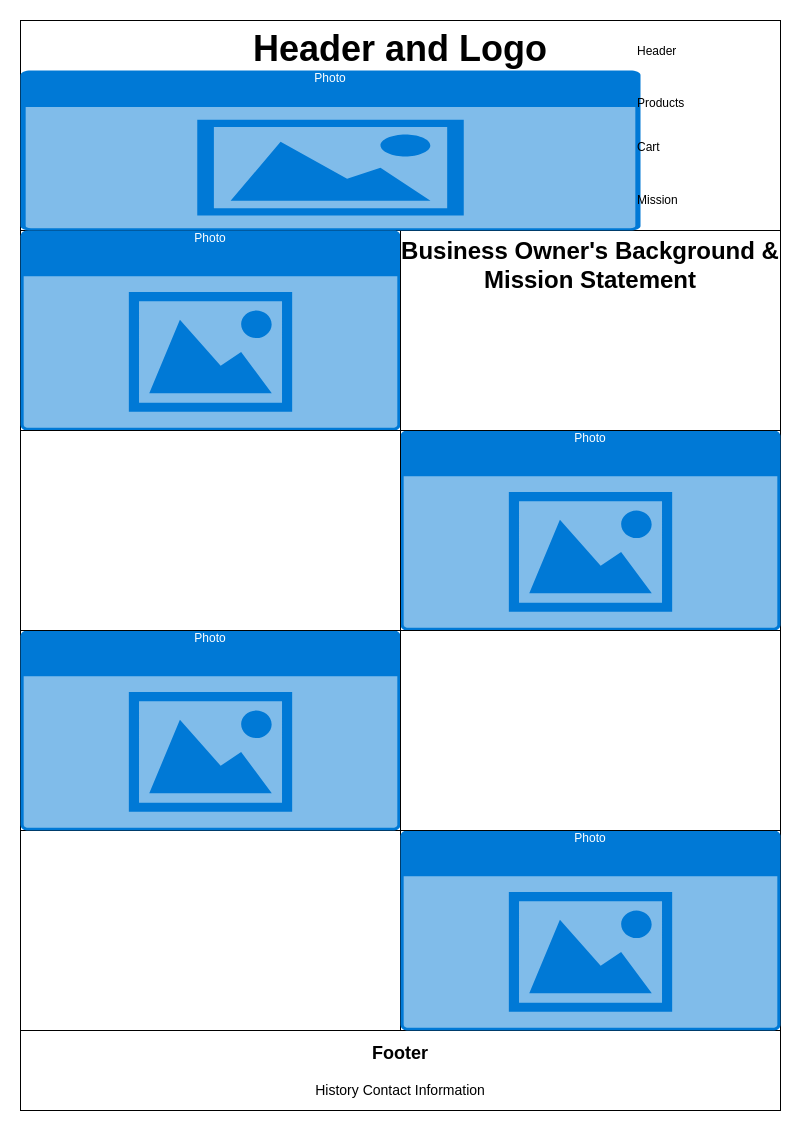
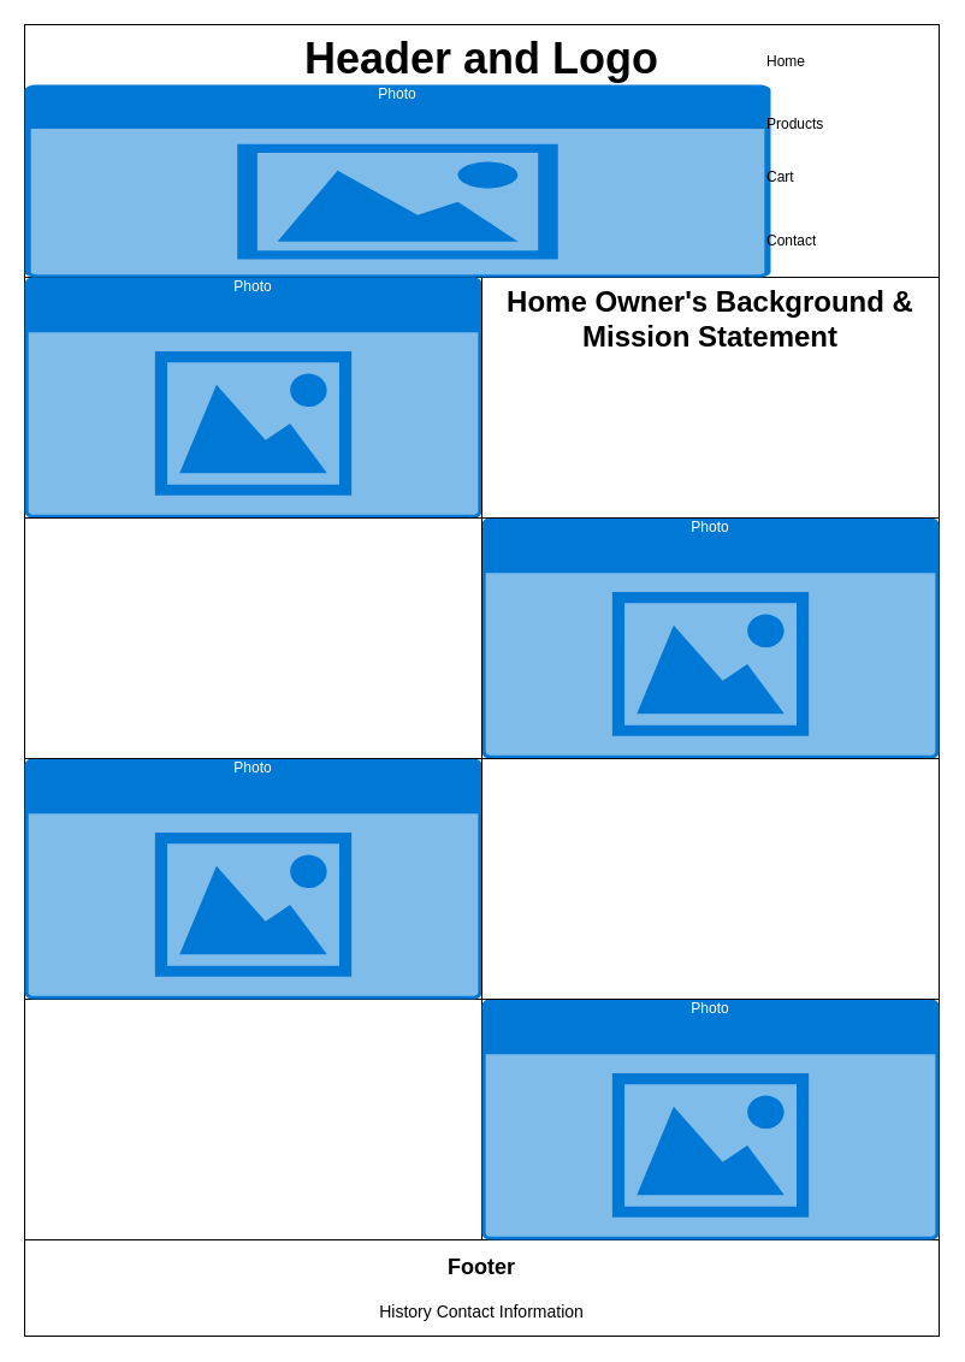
- <mxCell id="19" value="Header" style="shape=partialRectangle;html=1;whiteSpace=wrap;connectable=0;strokeColor=inherit;overflow=hidden;fillColor=none;top=0;left=0;bottom=0;right=0;pointerEvents=1;fontSize=12;align=left;spacingLeft=5;" parent="18" vertex="1"><mxGeometry width="150" height="61" as="geometry"><mxRectangle width="150" height="61" as="alternateBounds" /></mxGeometry></mxCell>
+ <mxCell id="19" value="Home" style="shape=partialRectangle;html=1;whiteSpace=wrap;connectable=0;strokeColor=inherit;overflow=hidden;fillColor=none;top=0;left=0;bottom=0;right=0;pointerEvents=1;fontSize=12;align=left;spacingLeft=5;" parent="18" vertex="1"><mxGeometry width="150" height="61" as="geometry"><mxRectangle width="150" height="61" as="alternateBounds" /></mxGeometry></mxCell>
- <mxCell id="25" value="Mission" style="shape=partialRectangle;html=1;whiteSpace=wrap;connectable=0;strokeColor=inherit;overflow=hidden;fillColor=none;top=0;left=0;bottom=0;right=0;pointerEvents=1;fontSize=12;align=left;spacingLeft=5;" parent="24" vertex="1"><mxGeometry width="150" height="61" as="geometry"><mxRectangle width="150" height="61" as="alternateBounds" /></mxGeometry></mxCell>
+ <mxCell id="25" value="Contact" style="shape=partialRectangle;html=1;whiteSpace=wrap;connectable=0;strokeColor=inherit;overflow=hidden;fillColor=none;top=0;left=0;bottom=0;right=0;pointerEvents=1;fontSize=12;align=left;spacingLeft=5;" parent="24" vertex="1"><mxGeometry width="150" height="61" as="geometry"><mxRectangle width="150" height="61" as="alternateBounds" /></mxGeometry></mxCell>
- <mxCell id="15" value="&lt;h1 style=&quot;margin-top: 0px;&quot;&gt;Business Owner's Background &amp;amp; Mission Statement&lt;/h1&gt;" style="text;html=1;whiteSpace=wrap;overflow=hidden;rounded=0;align=center;" parent="1" vertex="1"><mxGeometry x="400" y="230" width="380" height="200" as="geometry" /></mxCell>
+ <mxCell id="15" value="&lt;h1 style=&quot;margin-top: 0px;&quot;&gt;Home Owner's Background &amp;amp; Mission Statement&lt;/h1&gt;" style="text;html=1;whiteSpace=wrap;overflow=hidden;rounded=0;align=center;" parent="1" vertex="1"><mxGeometry x="400" y="230" width="380" height="200" as="geometry" /></mxCell>
